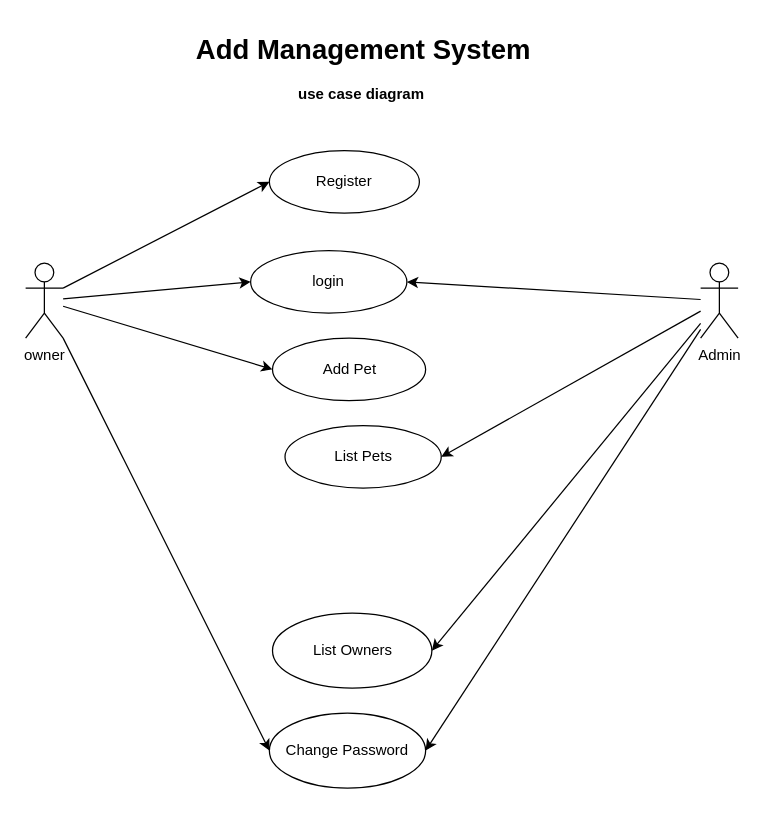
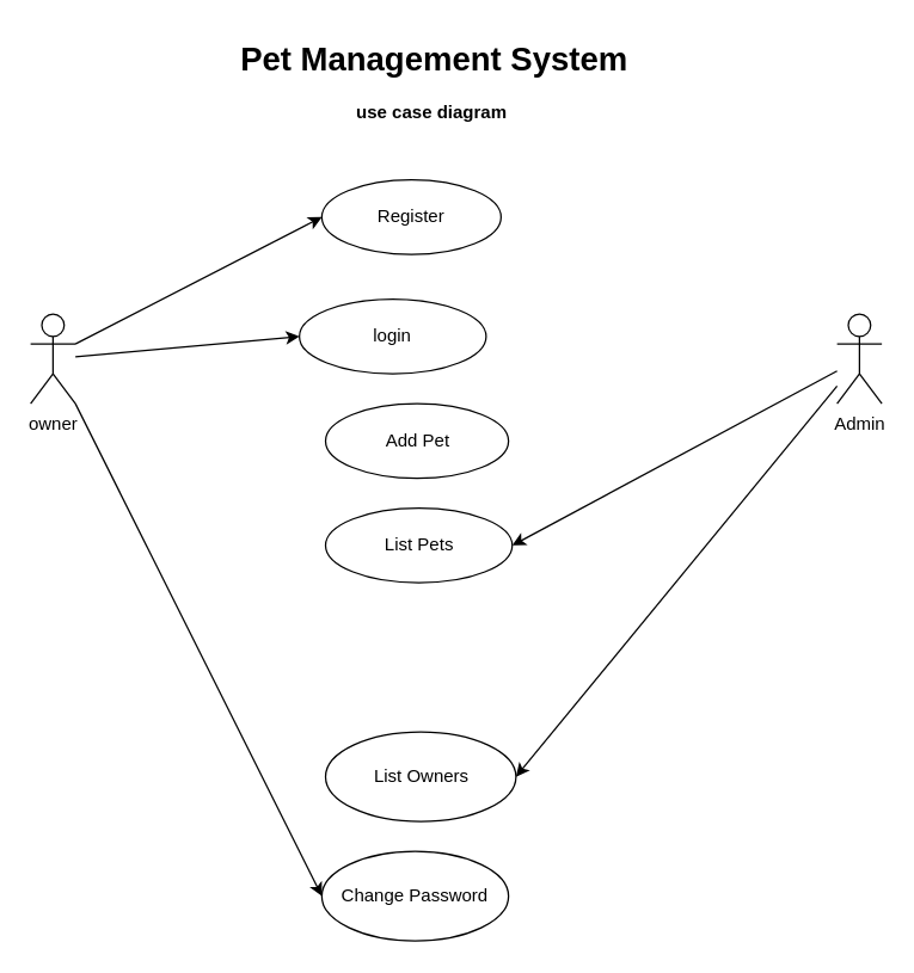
- <mxCell id="3" value="Add Management System" style="text;html=1;align=center;verticalAlign=middle;resizable=0;points=[];autosize=1;strokeColor=none;fillColor=none;fontStyle=1;fontSize=22;" parent="1" vertex="1"><mxGeometry x="150" y="20" width="280" height="40" as="geometry" /></mxCell>
+ <mxCell id="3" value="Pet Management System" style="text;html=1;align=center;verticalAlign=middle;resizable=0;points=[];autosize=1;strokeColor=none;fillColor=none;fontStyle=1;fontSize=22;" parent="1" vertex="1"><mxGeometry x="150" y="20" width="280" height="40" as="geometry" /></mxCell>
- <mxCell id="13" value="" style="endArrow=classic;html=1;rounded=0;entryX=1;entryY=0.5;entryDx=0;entryDy=0;" parent="1" source="12" target="6" edge="1"><mxGeometry width="50" height="50" relative="1" as="geometry"><mxPoint x="490" y="250" as="sourcePoint" /><mxPoint x="540" y="200" as="targetPoint" /></mxGeometry></mxCell>
- <mxCell id="11" value="" style="endArrow=classic;html=1;rounded=0;entryX=0;entryY=0.5;entryDx=0;entryDy=0;" parent="1" source="2" target="7" edge="1"><mxGeometry width="50" height="50" relative="1" as="geometry"><mxPoint x="70" y="390" as="sourcePoint" /><mxPoint x="120" y="340" as="targetPoint" /></mxGeometry></mxCell>
- <mxCell id="8" value="List Pets" style="ellipse;whiteSpace=wrap;html=1;" parent="1" vertex="1"><mxGeometry x="227.5" y="340" width="125" height="50" as="geometry" /></mxCell>
+ <mxCell id="8" value="List Pets" style="ellipse;whiteSpace=wrap;html=1;" parent="1" vertex="1"><mxGeometry x="217.5" y="340" width="125" height="50" as="geometry" /></mxCell>
- <mxCell id="18" value="" style="endArrow=classic;html=1;rounded=0;entryX=1;entryY=0.5;entryDx=0;entryDy=0;" parent="1" source="12" target="17" edge="1"><mxGeometry width="50" height="50" relative="1" as="geometry"><mxPoint x="540" y="650" as="sourcePoint" /><mxPoint x="590" y="600" as="targetPoint" /></mxGeometry></mxCell>
